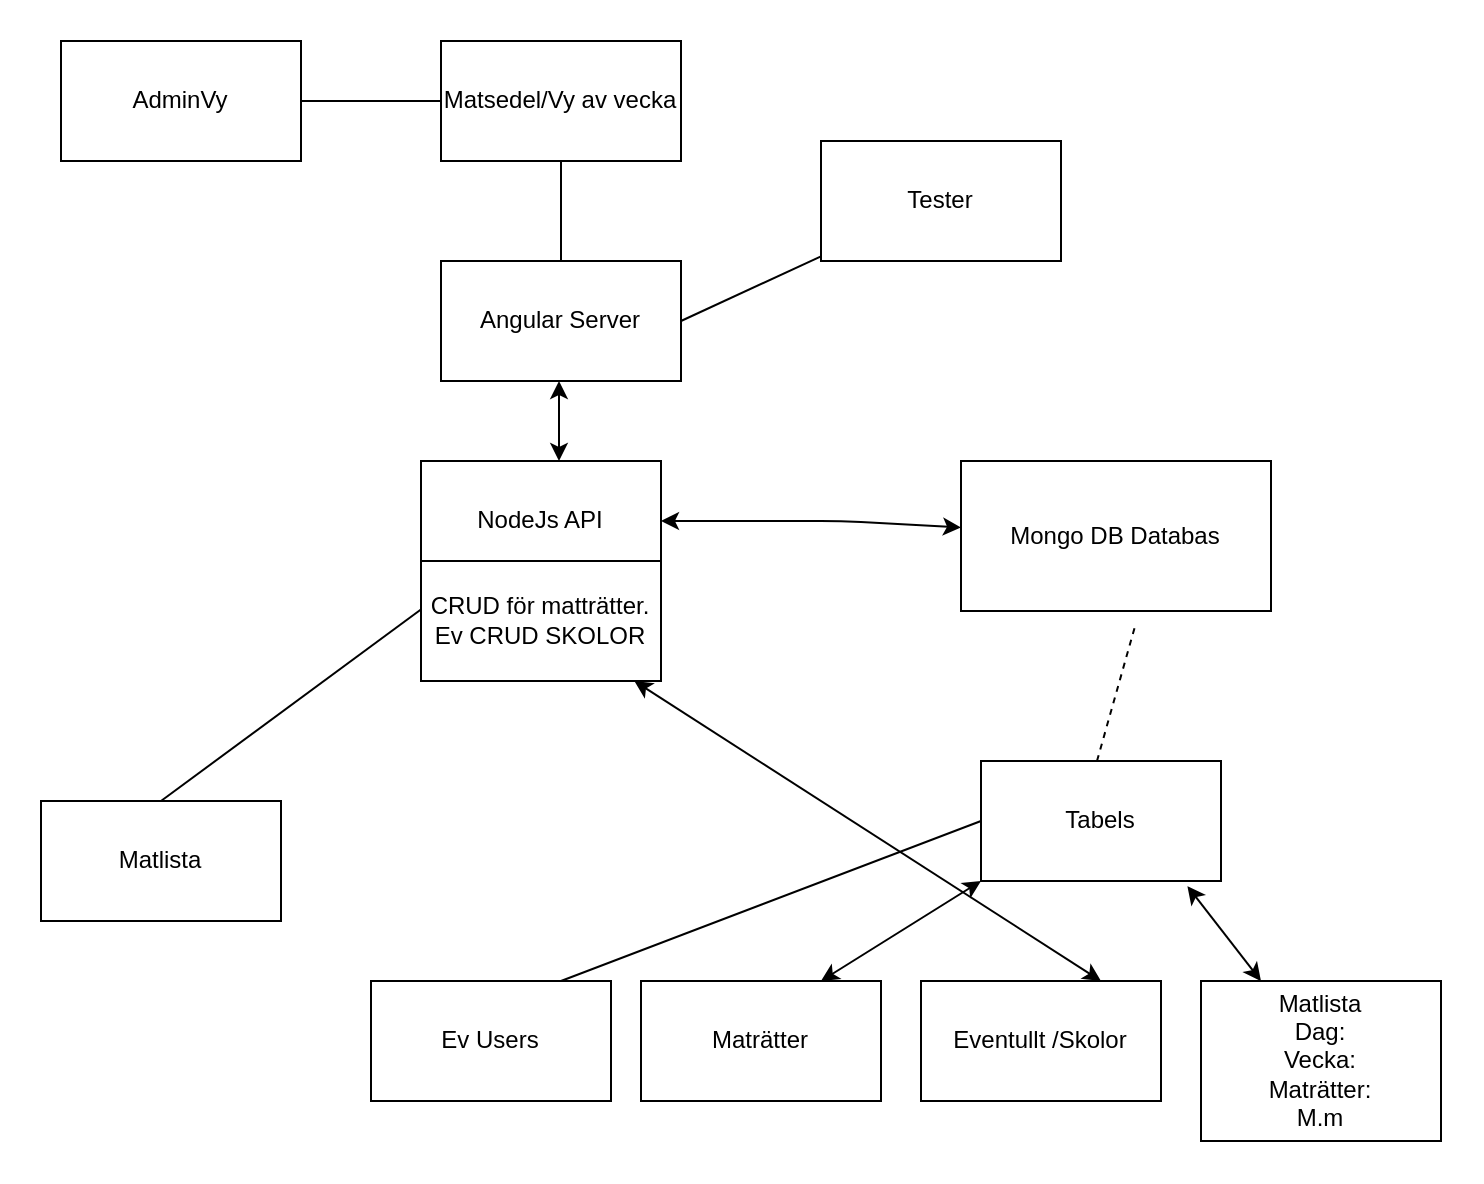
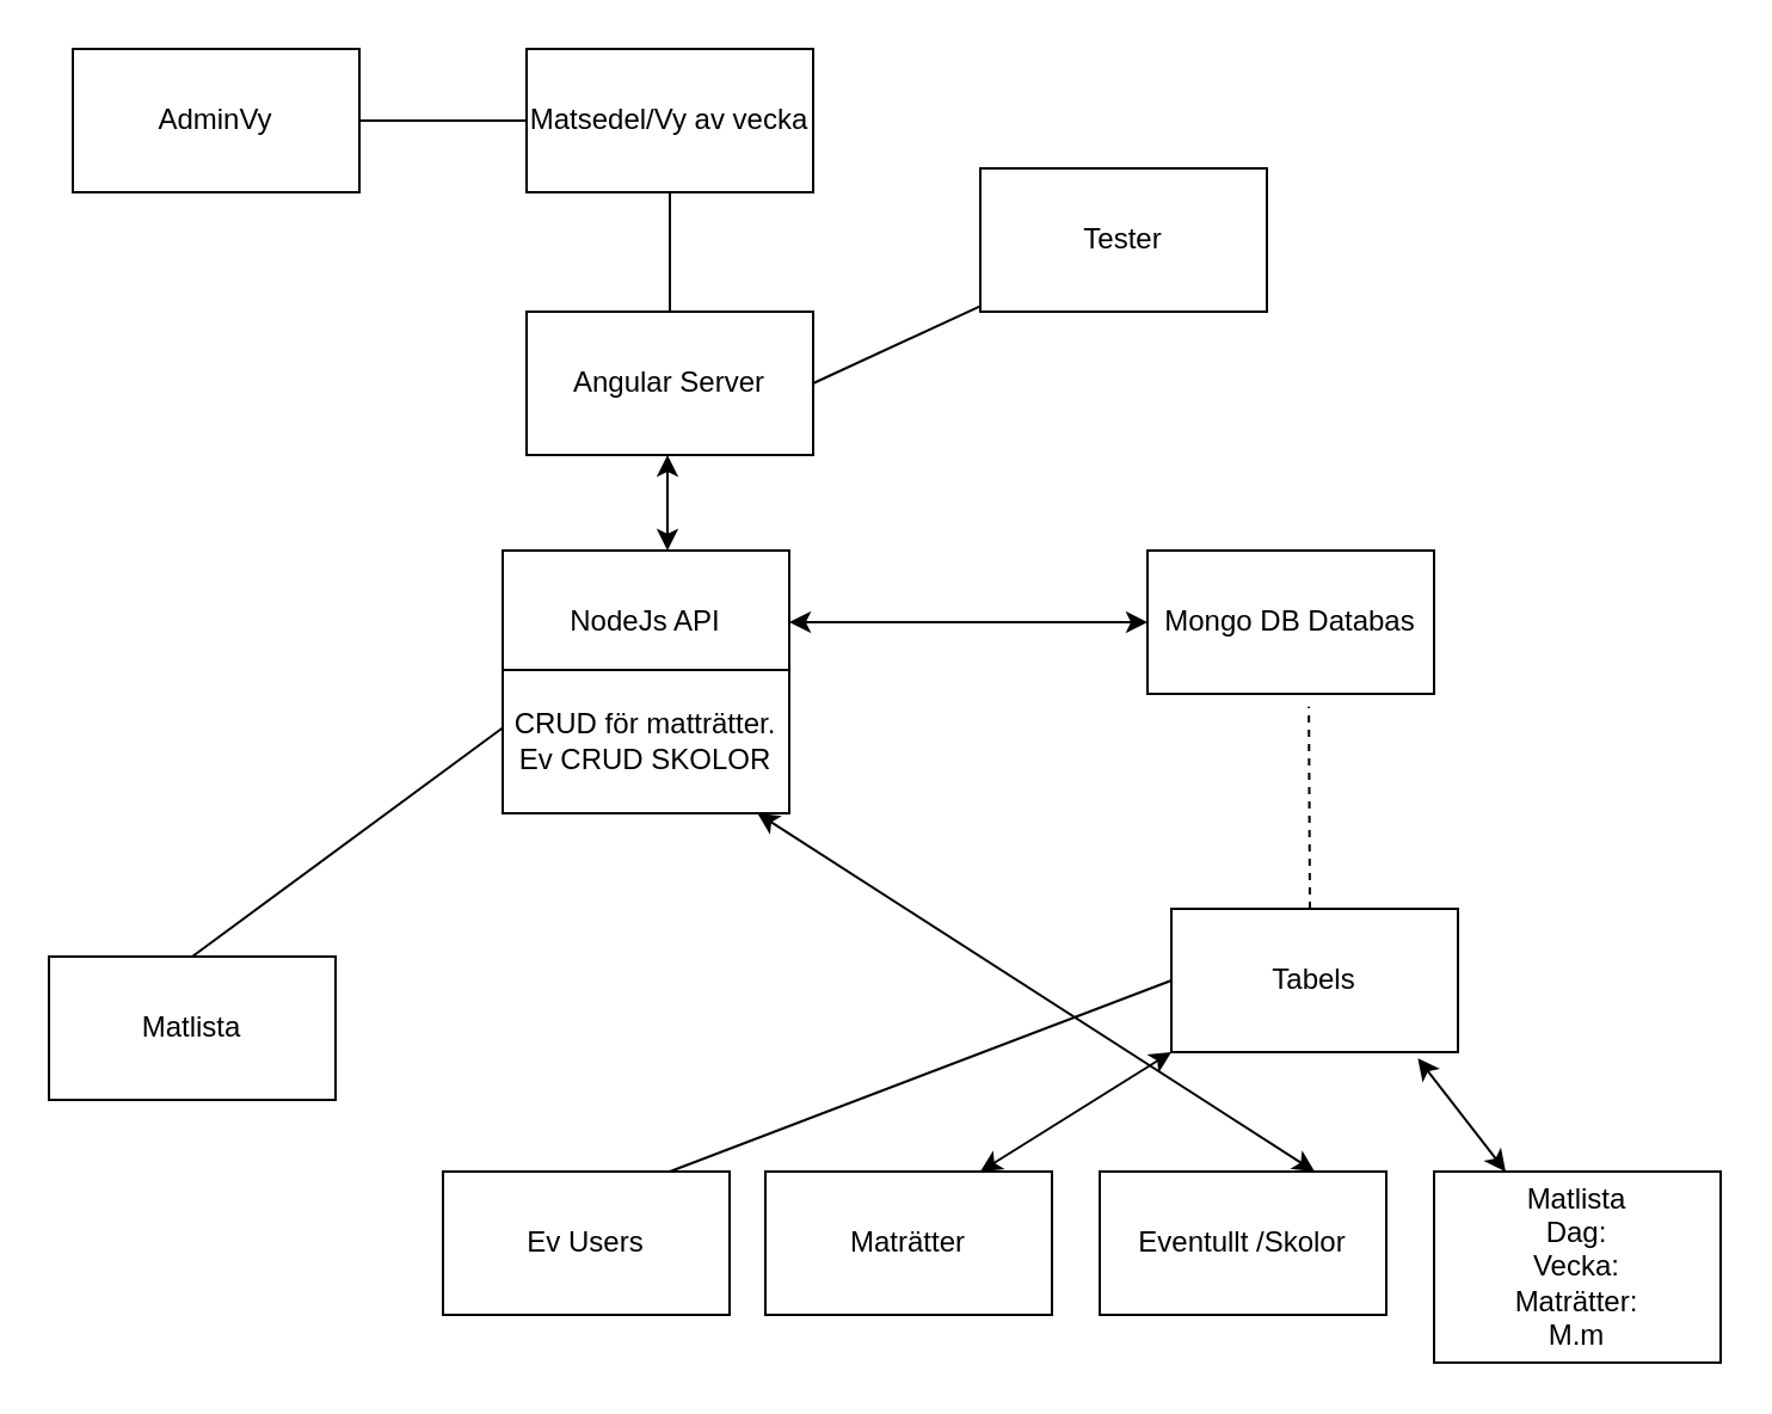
- <mxCell id="6" value="Mongo DB Databas" style="rounded=0;whiteSpace=wrap;html=1;" vertex="1" parent="1"><mxGeometry x="480" y="230" width="155" height="75" as="geometry" /></mxCell>
+ <mxCell id="6" value="Mongo DB Databas" style="rounded=0;whiteSpace=wrap;html=1;" vertex="1" parent="1"><mxGeometry x="480" y="230" width="120" height="60" as="geometry" /></mxCell>
